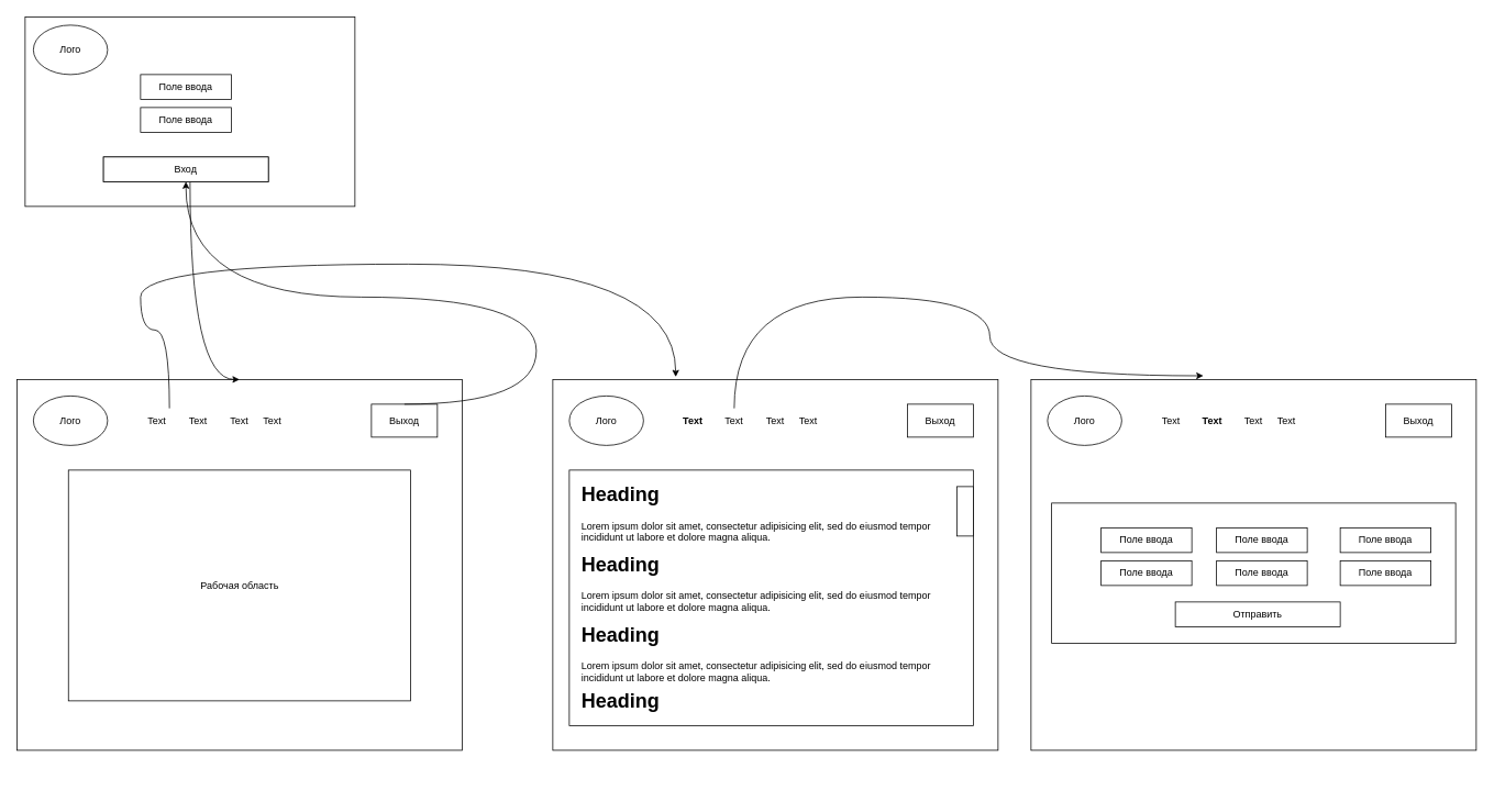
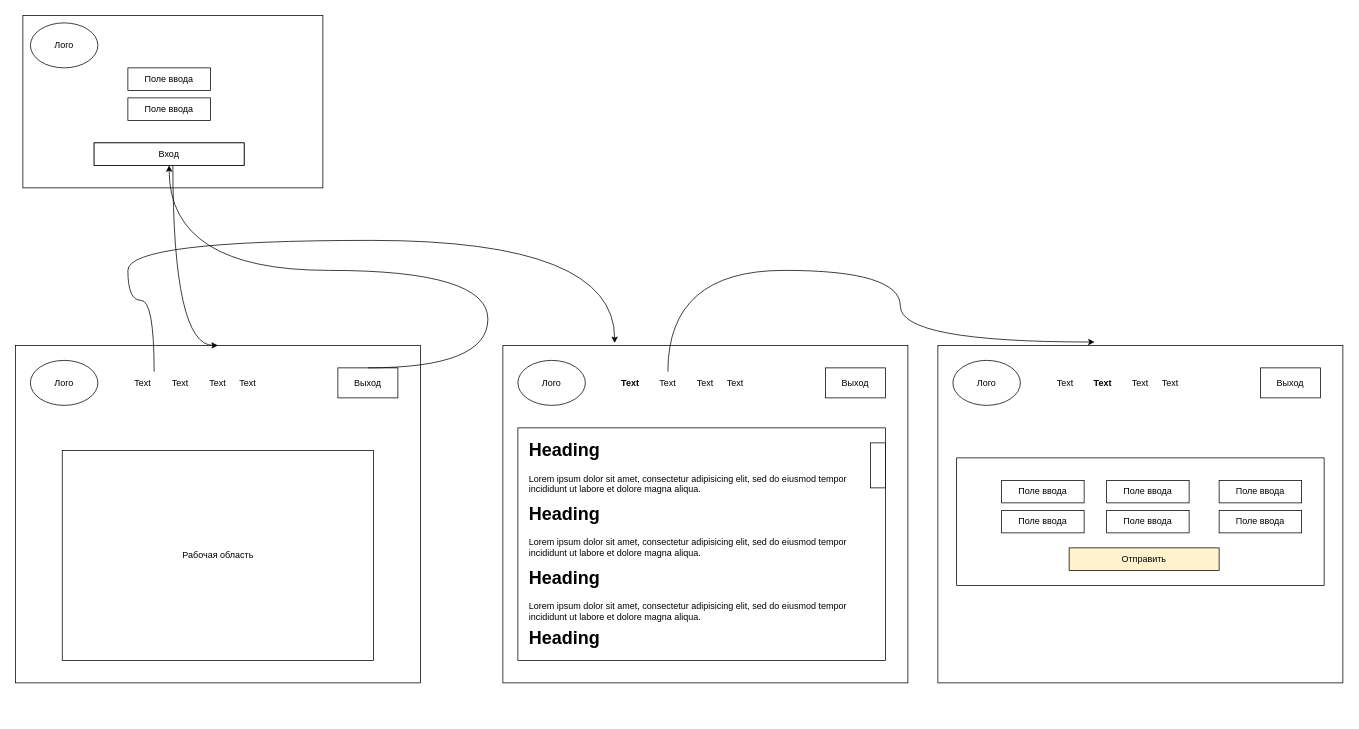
- <mxCell id="9" value="Рабочая область" style="rounded=0;whiteSpace=wrap;html=1;" parent="1" vertex="1"><mxGeometry x="82.5" y="570" width="415" height="280" as="geometry" /></mxCell>
+ <mxCell id="9" value="Рабочая область" style="rounded=0;whiteSpace=wrap;html=1;" parent="1" vertex="1"><mxGeometry x="82.5" y="600" width="415" height="280" as="geometry" /></mxCell>
- <mxCell id="46" value="Отправить" style="rounded=0;whiteSpace=wrap;html=1;" parent="1" vertex="1"><mxGeometry x="1425" y="730" width="200" height="30" as="geometry" /></mxCell>
+ <mxCell id="46" value="Отправить" style="rounded=0;whiteSpace=wrap;html=1;fillColor=#fff2cc;" parent="1" vertex="1"><mxGeometry x="1425" y="730" width="200" height="30" as="geometry" /></mxCell>
